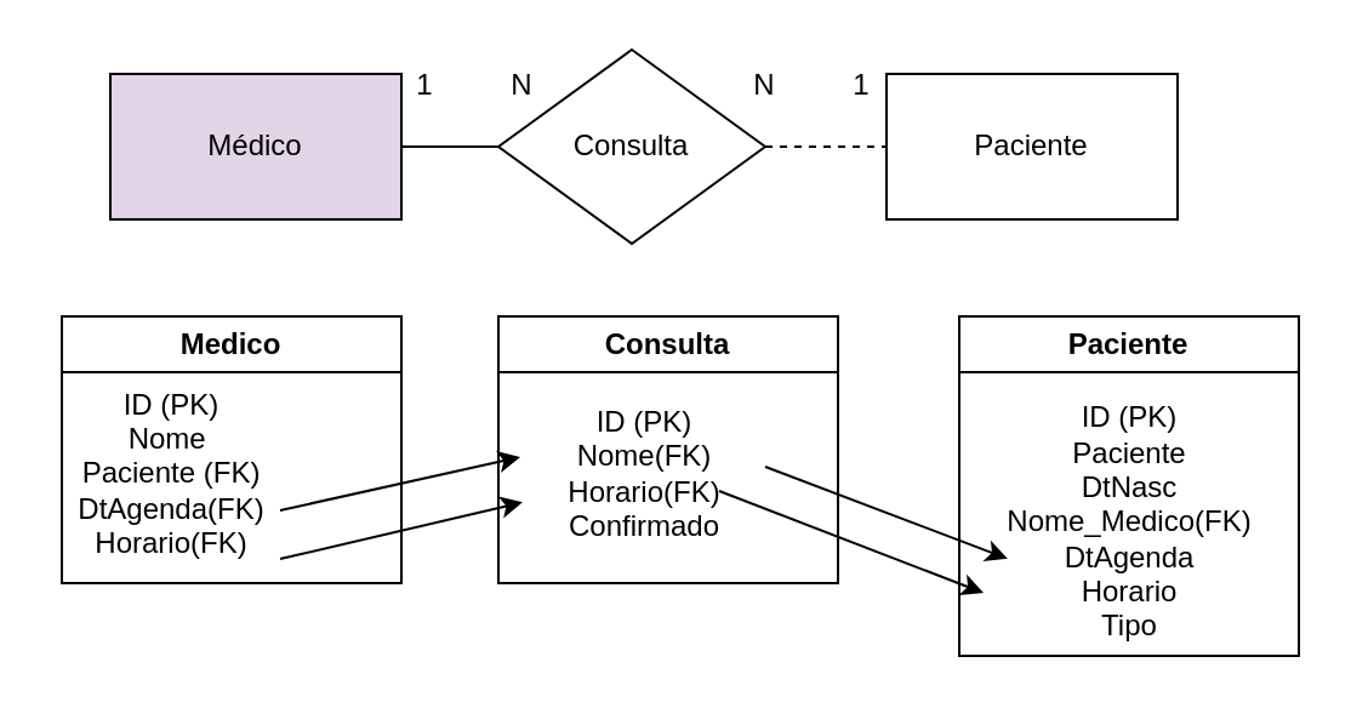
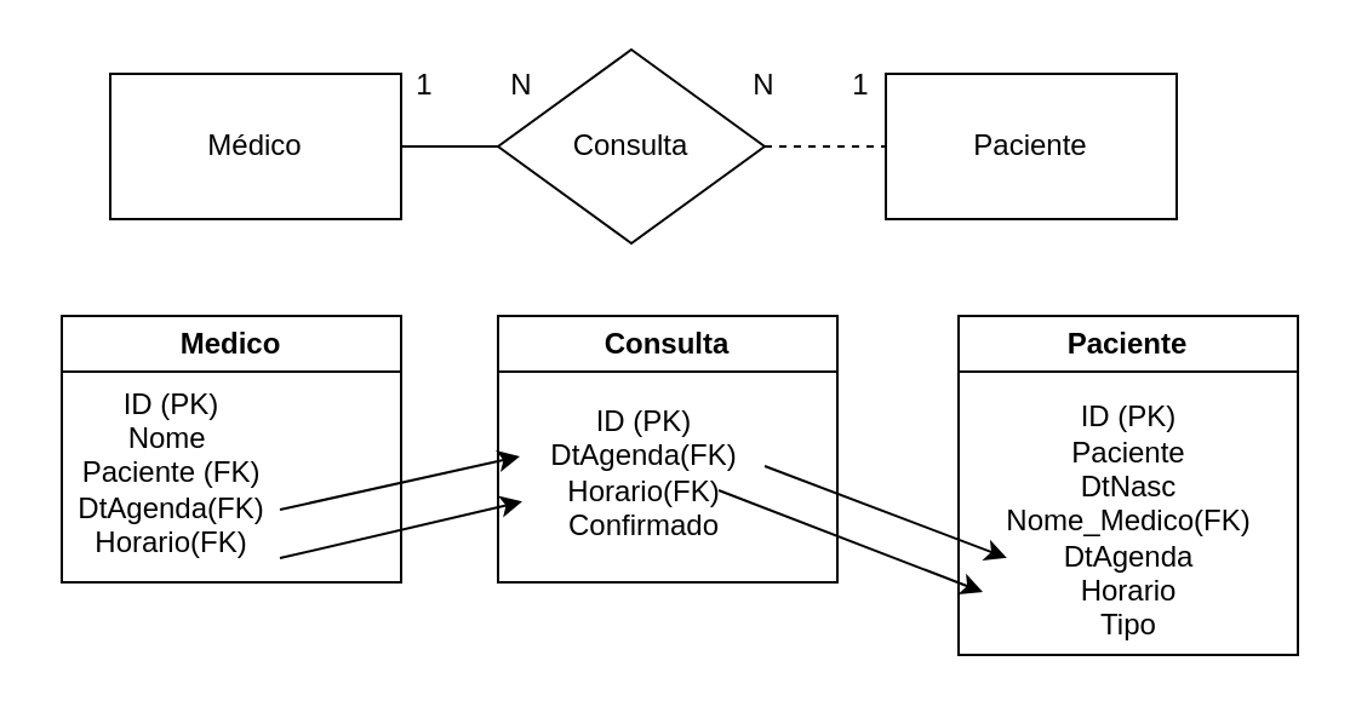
- <mxCell id="2" value="Médico" style="rounded=0;whiteSpace=wrap;html=1;fillColor=#e1d5e7;" vertex="1" parent="1"><mxGeometry x="45" y="30" width="120" height="60" as="geometry" /></mxCell>
+ <mxCell id="2" value="Médico" style="rounded=0;whiteSpace=wrap;html=1;" vertex="1" parent="1"><mxGeometry x="45" y="30" width="120" height="60" as="geometry" /></mxCell>
- <mxCell id="15" value="ID (PK)&lt;br&gt;Nome(FK)&lt;br&gt;Horario(FK)&lt;br&gt;Confirmado" style="text;html=1;align=center;verticalAlign=middle;resizable=0;points=[];autosize=1;strokeColor=none;fillColor=none;" vertex="1" parent="14"><mxGeometry x="10" y="30" width="100" height="70" as="geometry" /></mxCell>
+ <mxCell id="15" value="ID (PK)&lt;br&gt;DtAgenda(FK)&lt;br&gt;Horario(FK)&lt;br&gt;Confirmado" style="text;html=1;align=center;verticalAlign=middle;resizable=0;points=[];autosize=1;strokeColor=none;fillColor=none;" vertex="1" parent="14"><mxGeometry x="10" y="30" width="100" height="70" as="geometry" /></mxCell>
